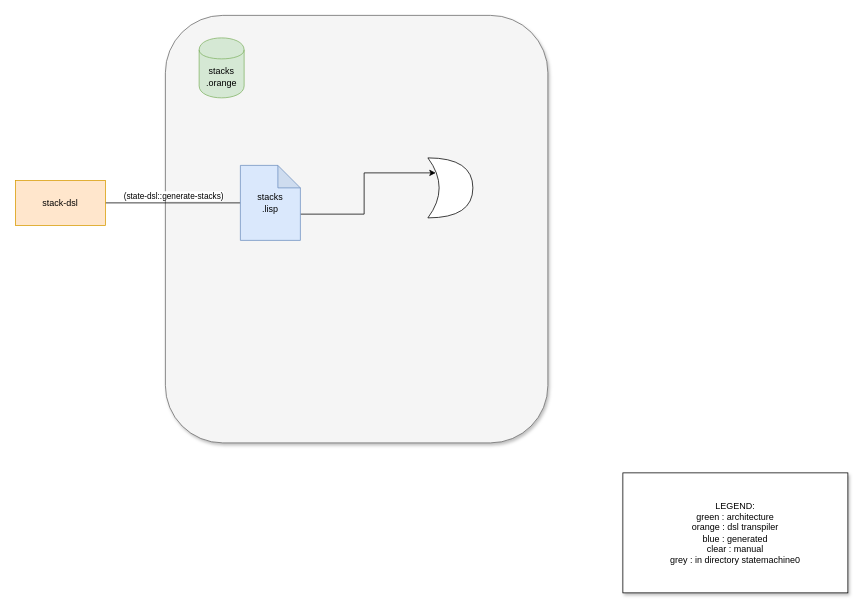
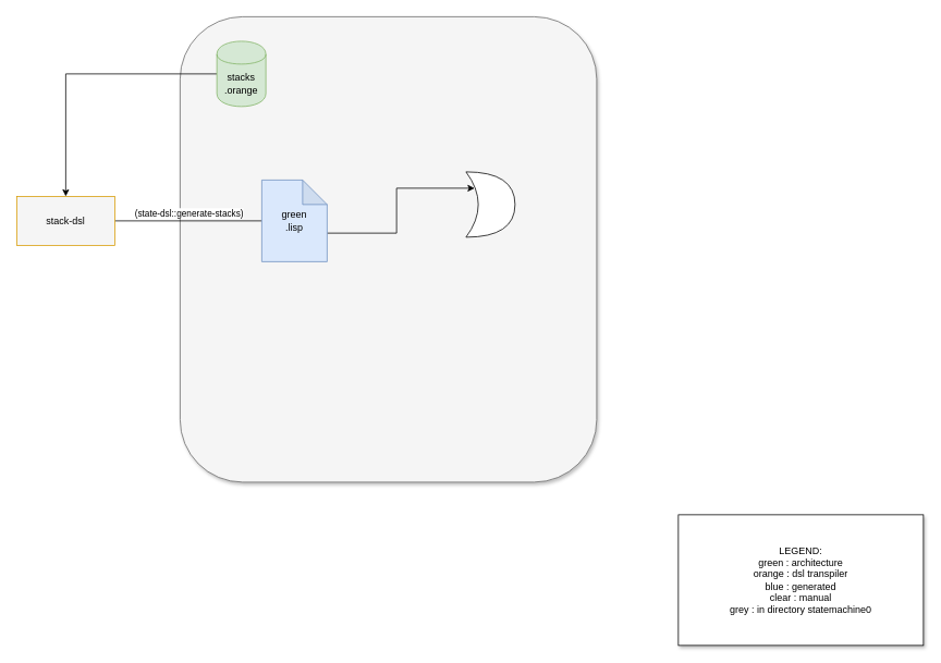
+ <mxCell id="3" style="edgeStyle=orthogonalEdgeStyle;rounded=0;orthogonalLoop=1;jettySize=auto;html=1;exitX=0;exitY=0.5;exitDx=0;exitDy=0;" parent="1" source="4" target="7" edge="1"><mxGeometry relative="1" as="geometry" /></mxCell>
- <mxCell id="7" value="stack-dsl" style="rounded=0;whiteSpace=wrap;html=1;fillColor=#ffe6cc;strokeColor=#d79b00;" parent="1" vertex="1"><mxGeometry x="20" y="240" width="120" height="60" as="geometry" /></mxCell>
+ <mxCell id="7" value="stack-dsl" style="rounded=0;whiteSpace=wrap;html=1;fillColor=#f5f5f5;strokeColor=#d79b00;" parent="1" vertex="1"><mxGeometry x="20" y="240" width="120" height="60" as="geometry" /></mxCell>
- <mxCell id="9" value="stacks&lt;br&gt;.lisp" style="shape=note;whiteSpace=wrap;html=1;backgroundOutline=1;darkOpacity=0.05;fillColor=#dae8fc;strokeColor=#6c8ebf;" parent="1" vertex="1"><mxGeometry x="320" y="220" width="80" height="100" as="geometry" /></mxCell>
+ <mxCell id="9" value="green&lt;br&gt;.lisp" style="shape=note;whiteSpace=wrap;html=1;backgroundOutline=1;darkOpacity=0.05;fillColor=#dae8fc;strokeColor=#6c8ebf;" parent="1" vertex="1"><mxGeometry x="320" y="220" width="80" height="100" as="geometry" /></mxCell>
